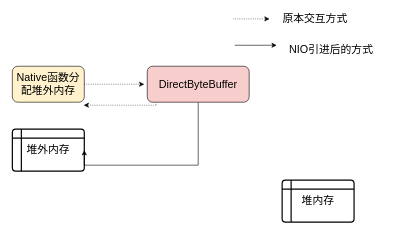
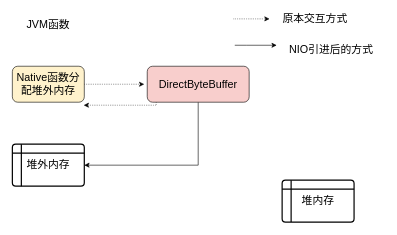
+ <mxCell id="8" value="JVM函数" style="text;html=1;strokeColor=none;fillColor=none;align=center;verticalAlign=middle;whiteSpace=wrap;rounded=0;fontSize=18;" vertex="1" parent="1"><mxGeometry x="30" y="30" width="100" height="20" as="geometry" /></mxCell>
- <mxCell id="4" value="堆外内存" style="shape=internalStorage;whiteSpace=wrap;html=1;dx=15;dy=15;rounded=1;arcSize=8;strokeWidth=2;fontSize=18;" vertex="1" parent="1"><mxGeometry x="20" y="215" width="120" height="70" as="geometry" /></mxCell>
+ <mxCell id="4" value="堆外内存" style="shape=internalStorage;whiteSpace=wrap;html=1;dx=15;dy=15;rounded=1;arcSize=8;strokeWidth=2;fontSize=18;" vertex="1" parent="1"><mxGeometry x="20" y="240" width="120" height="70" as="geometry" /></mxCell>
